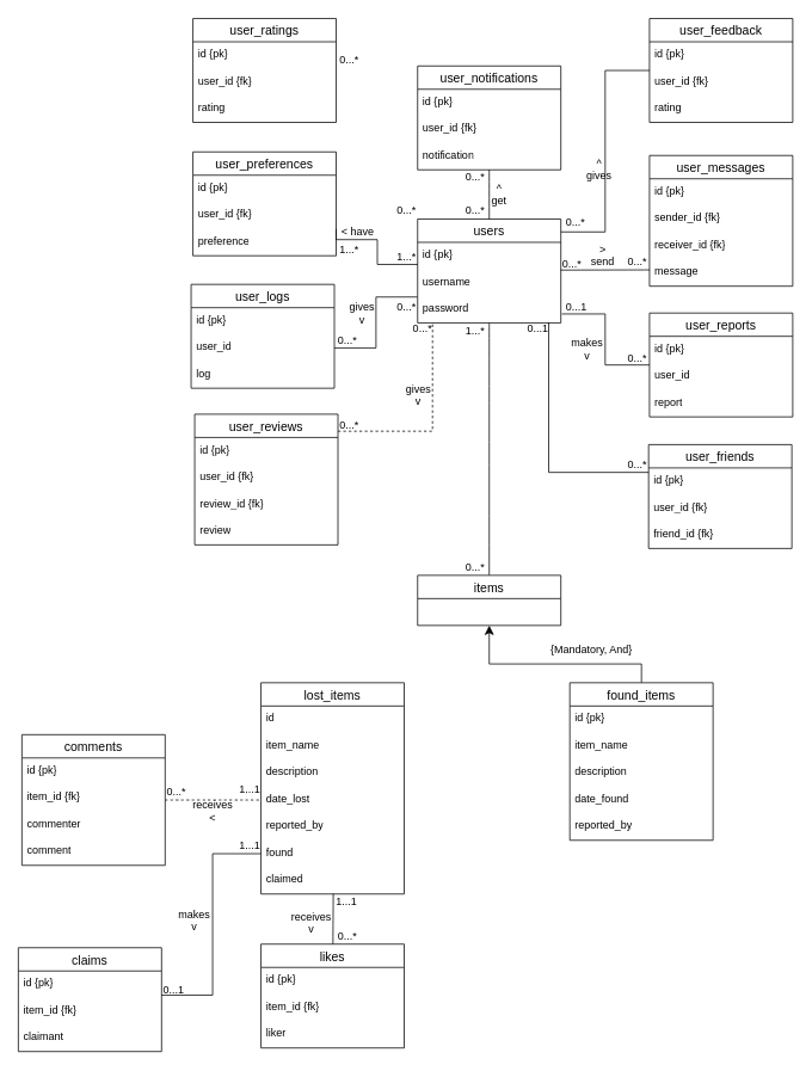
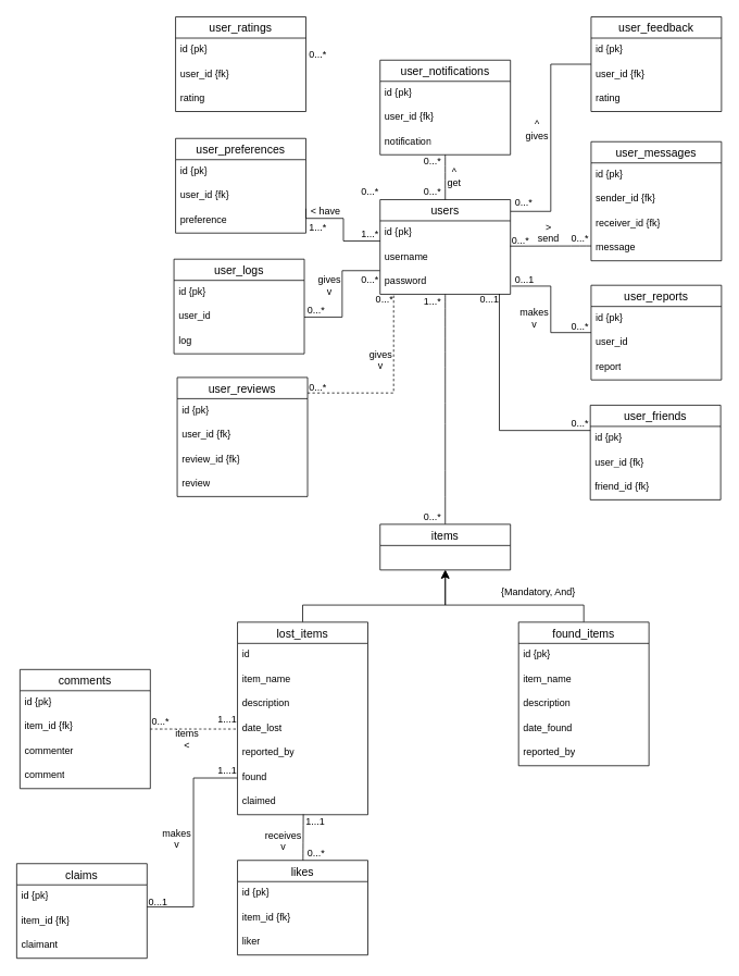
- <mxCell id="118" value="&lt;div style=&quot;forced-color-adjust: none; color: rgb(0, 0, 0); font-family: Helvetica; font-size: 12px; font-style: normal; font-variant-ligatures: normal; font-variant-caps: normal; font-weight: 400; letter-spacing: normal; orphans: 2; text-align: center; text-indent: 0px; text-transform: none; widows: 2; word-spacing: 0px; -webkit-text-stroke-width: 0px; white-space: nowrap; text-decoration-thickness: initial; text-decoration-style: initial; text-decoration-color: initial;&quot;&gt;^&lt;/div&gt;&lt;div style=&quot;forced-color-adjust: none; color: rgb(0, 0, 0); font-family: Helvetica; font-size: 12px; font-style: normal; font-variant-ligatures: normal; font-variant-caps: normal; font-weight: 400; letter-spacing: normal; orphans: 2; text-align: center; text-indent: 0px; text-transform: none; widows: 2; word-spacing: 0px; -webkit-text-stroke-width: 0px; white-space: nowrap; text-decoration-thickness: initial; text-decoration-style: initial; text-decoration-color: initial;&quot;&gt;gives&lt;/div&gt;" style="text;whiteSpace=wrap;html=1;" vertex="1" parent="1"><mxGeometry x="652.998" y="168" width="56" height="51" as="geometry" /></mxCell>
+ <mxCell id="118" value="&lt;div style=&quot;forced-color-adjust: none; color: rgb(0, 0, 0); font-family: Helvetica; font-size: 12px; font-style: normal; font-variant-ligatures: normal; font-variant-caps: normal; font-weight: 400; letter-spacing: normal; orphans: 2; text-align: center; text-indent: 0px; text-transform: none; widows: 2; word-spacing: 0px; -webkit-text-stroke-width: 0px; white-space: nowrap; text-decoration-thickness: initial; text-decoration-style: initial; text-decoration-color: initial;&quot;&gt;^&lt;/div&gt;&lt;div style=&quot;forced-color-adjust: none; color: rgb(0, 0, 0); font-family: Helvetica; font-size: 12px; font-style: normal; font-variant-ligatures: normal; font-variant-caps: normal; font-weight: 400; letter-spacing: normal; orphans: 2; text-align: center; text-indent: 0px; text-transform: none; widows: 2; word-spacing: 0px; -webkit-text-stroke-width: 0px; white-space: nowrap; text-decoration-thickness: initial; text-decoration-style: initial; text-decoration-color: initial;&quot;&gt;gives&lt;/div&gt;" style="text;whiteSpace=wrap;html=1;" vertex="1" parent="1"><mxGeometry x="642.998" y="138" width="56" height="51" as="geometry" /></mxCell>
+ <mxCell id="7" style="edgeStyle=orthogonalEdgeStyle;rounded=0;orthogonalLoop=1;jettySize=auto;html=1;entryX=0.5;entryY=1;entryDx=0;entryDy=0;fontSize=12;startSize=8;endSize=8;" edge="1" parent="1" source="8" target="81"><mxGeometry relative="1" as="geometry"><Array as="points"><mxPoint x="371" y="741" /><mxPoint x="546" y="741" /></Array></mxGeometry></mxCell>
- <mxCell id="111" value="&lt;div style=&quot;forced-color-adjust: none; color: rgb(0, 0, 0); font-family: Helvetica; font-size: 12px; font-style: normal; font-variant-ligatures: normal; font-variant-caps: normal; font-weight: 400; letter-spacing: normal; orphans: 2; text-align: center; text-indent: 0px; text-transform: none; widows: 2; word-spacing: 0px; -webkit-text-stroke-width: 0px; white-space: nowrap; text-decoration-thickness: initial; text-decoration-style: initial; text-decoration-color: initial;&quot;&gt;receives&lt;/div&gt;&lt;div style=&quot;forced-color-adjust: none; color: rgb(0, 0, 0); font-family: Helvetica; font-size: 12px; font-style: normal; font-variant-ligatures: normal; font-variant-caps: normal; font-weight: 400; letter-spacing: normal; orphans: 2; text-align: center; text-indent: 0px; text-transform: none; widows: 2; word-spacing: 0px; -webkit-text-stroke-width: 0px; white-space: nowrap; text-decoration-thickness: initial; text-decoration-style: initial; text-decoration-color: initial;&quot;&gt;&amp;lt;&lt;/div&gt;" style="text;whiteSpace=wrap;html=1;" vertex="1" parent="1"><mxGeometry x="212.998" y="885" width="56" height="51" as="geometry" /></mxCell>
+ <mxCell id="111" value="&lt;div style=&quot;forced-color-adjust: none; color: rgb(0, 0, 0); font-family: Helvetica; font-size: 12px; font-style: normal; font-variant-ligatures: normal; font-variant-caps: normal; font-weight: 400; letter-spacing: normal; orphans: 2; text-align: center; text-indent: 0px; text-transform: none; widows: 2; word-spacing: 0px; -webkit-text-stroke-width: 0px; white-space: nowrap; text-decoration-thickness: initial; text-decoration-style: initial; text-decoration-color: initial;&quot;&gt;items&lt;/div&gt;&lt;div style=&quot;forced-color-adjust: none; color: rgb(0, 0, 0); font-family: Helvetica; font-size: 12px; font-style: normal; font-variant-ligatures: normal; font-variant-caps: normal; font-weight: 400; letter-spacing: normal; orphans: 2; text-align: center; text-indent: 0px; text-transform: none; widows: 2; word-spacing: 0px; -webkit-text-stroke-width: 0px; white-space: nowrap; text-decoration-thickness: initial; text-decoration-style: initial; text-decoration-color: initial;&quot;&gt;&amp;lt;&lt;/div&gt;" style="text;whiteSpace=wrap;html=1;" vertex="1" parent="1"><mxGeometry x="212.998" y="885" width="56" height="51" as="geometry" /></mxCell>
